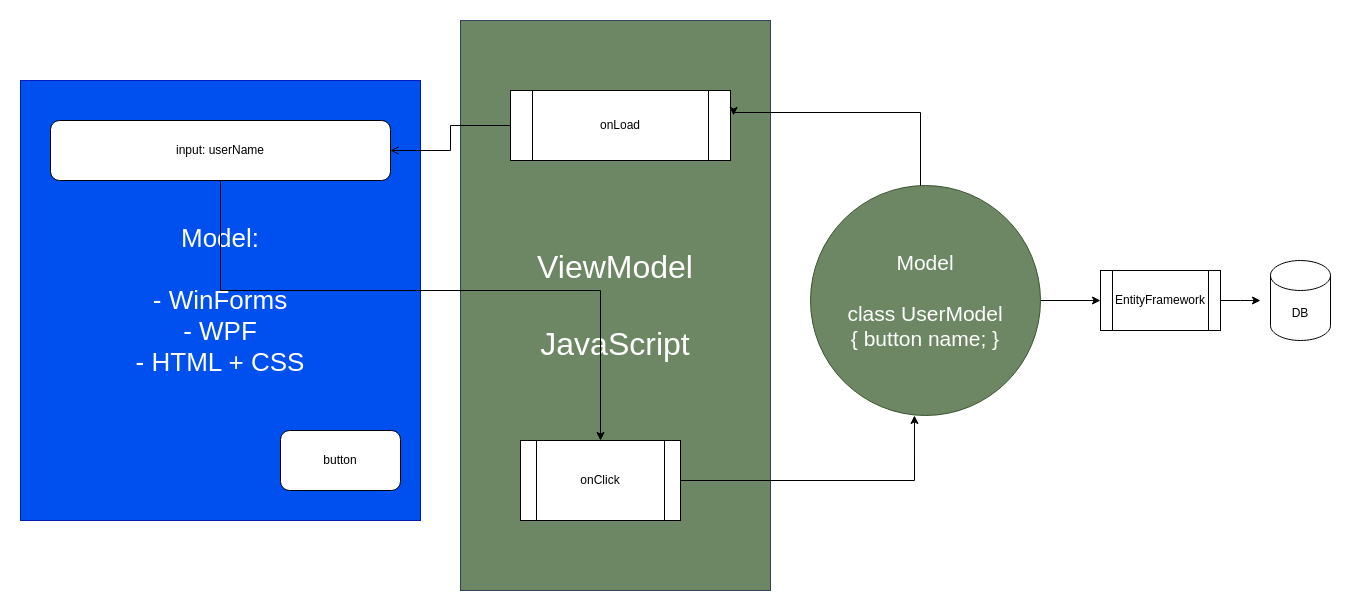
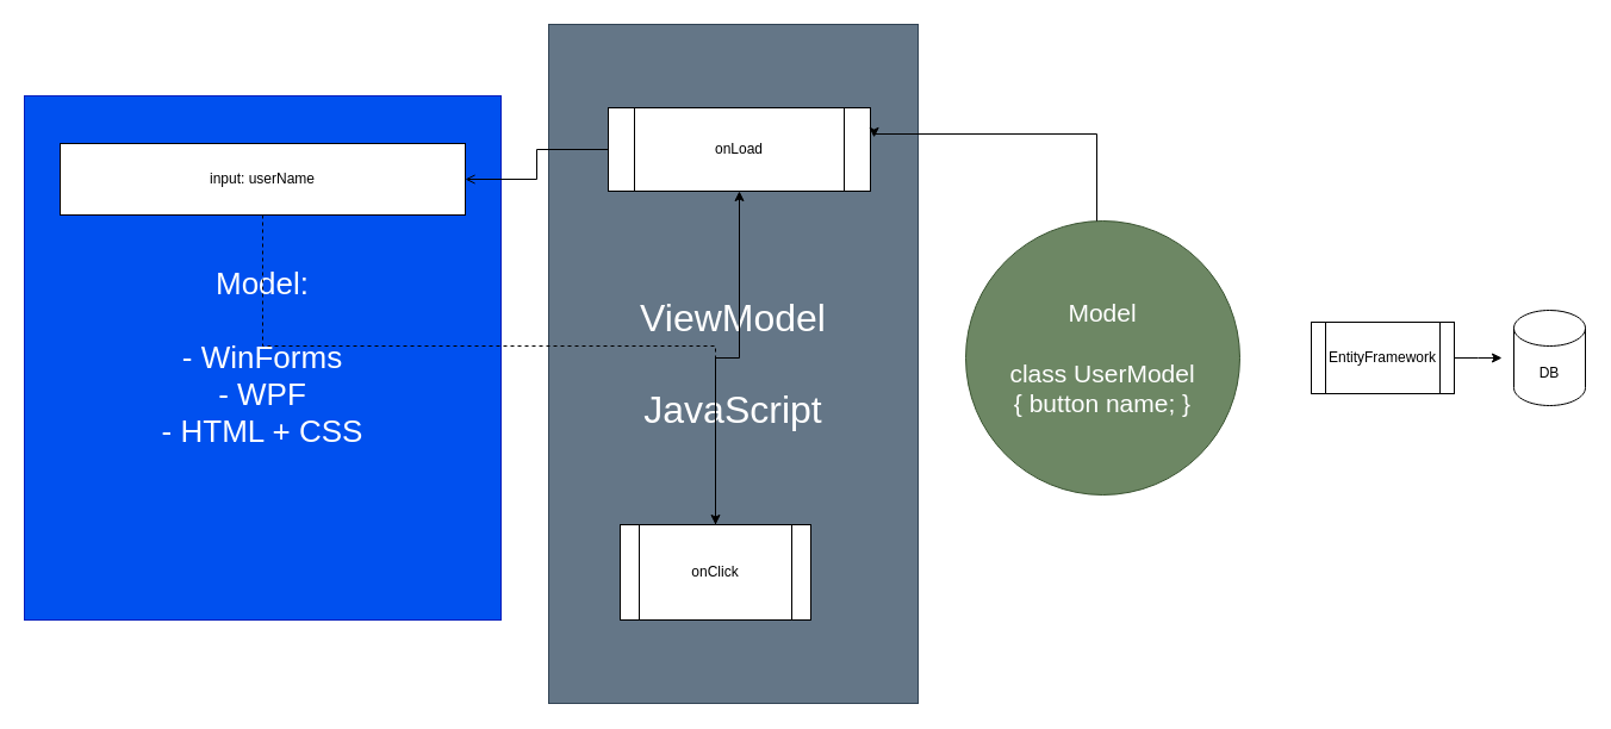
- <mxCell id="6" value="input: userName" style="rounded=1;whiteSpace=wrap;html=1;" parent="1" vertex="1"><mxGeometry x="50" y="120" width="340" height="60" as="geometry" /></mxCell>
+ <mxCell id="6" value="input: userName" style="whiteSpace=wrap;html=1;rounded=0;" parent="1" vertex="1"><mxGeometry x="50" y="120" width="340" height="60" as="geometry" /></mxCell>
- <mxCell id="5" style="edgeStyle=orthogonalEdgeStyle;rounded=0;orthogonalLoop=1;jettySize=auto;html=1;entryX=0.5;entryY=0;entryDx=0;entryDy=0;" parent="1" source="6" target="7" edge="1"><mxGeometry relative="1" as="geometry"><Array as="points"><mxPoint x="220" y="290" /><mxPoint x="600" y="290" /></Array></mxGeometry></mxCell>
+ <mxCell id="5" style="edgeStyle=orthogonalEdgeStyle;rounded=0;orthogonalLoop=1;jettySize=auto;html=1;entryX=0.5;entryY=0;entryDx=0;entryDy=0;dashed=1;" parent="1" source="6" target="7" edge="1"><mxGeometry relative="1" as="geometry"><Array as="points"><mxPoint x="220" y="290" /><mxPoint x="600" y="290" /></Array></mxGeometry></mxCell>
- <mxCell id="8" style="edgeStyle=orthogonalEdgeStyle;rounded=0;orthogonalLoop=1;jettySize=auto;html=1;entryX=0;entryY=0.5;entryDx=0;entryDy=0;" parent="1" source="9" target="12" edge="1"><mxGeometry relative="1" as="geometry" /></mxCell>
- <mxCell id="2" value="&lt;font style=&quot;font-size: 32px;&quot;&gt;ViewModel&lt;/font&gt;&lt;div&gt;&lt;font style=&quot;font-size: 32px;&quot;&gt;&lt;br&gt;&lt;/font&gt;&lt;/div&gt;&lt;div&gt;&lt;font style=&quot;font-size: 32px;&quot;&gt;JavaScript&lt;/font&gt;&lt;/div&gt;" style="rounded=0;whiteSpace=wrap;html=1;fillColor=#6d8764;fontColor=#ffffff;strokeColor=#314354;" parent="1" vertex="1"><mxGeometry x="460" y="20" width="310" height="570" as="geometry" /></mxCell>
+ <mxCell id="2" value="&lt;font style=&quot;font-size: 32px;&quot;&gt;ViewModel&lt;/font&gt;&lt;div&gt;&lt;font style=&quot;font-size: 32px;&quot;&gt;&lt;br&gt;&lt;/font&gt;&lt;/div&gt;&lt;div&gt;&lt;font style=&quot;font-size: 32px;&quot;&gt;JavaScript&lt;/font&gt;&lt;/div&gt;" style="rounded=0;whiteSpace=wrap;html=1;fillColor=#647687;fontColor=#ffffff;strokeColor=#314354;" parent="1" vertex="1"><mxGeometry x="460" y="20" width="310" height="570" as="geometry" /></mxCell>
- <mxCell id="4" value="button" style="rounded=1;whiteSpace=wrap;html=1;" parent="1" vertex="1"><mxGeometry x="280" y="430" width="120" height="60" as="geometry" /></mxCell>
- <mxCell id="16" style="edgeStyle=orthogonalEdgeStyle;rounded=0;orthogonalLoop=1;jettySize=auto;html=1;entryX=0.452;entryY=1;entryDx=0;entryDy=0;entryPerimeter=0;" parent="1" source="7" target="9" edge="1"><mxGeometry relative="1" as="geometry" /></mxCell>
+ <mxCell id="16" style="edgeStyle=orthogonalEdgeStyle;rounded=0;orthogonalLoop=1;jettySize=auto;html=1;" parent="1" source="7" target="14" edge="1"><mxGeometry relative="1" as="geometry" /></mxCell>
